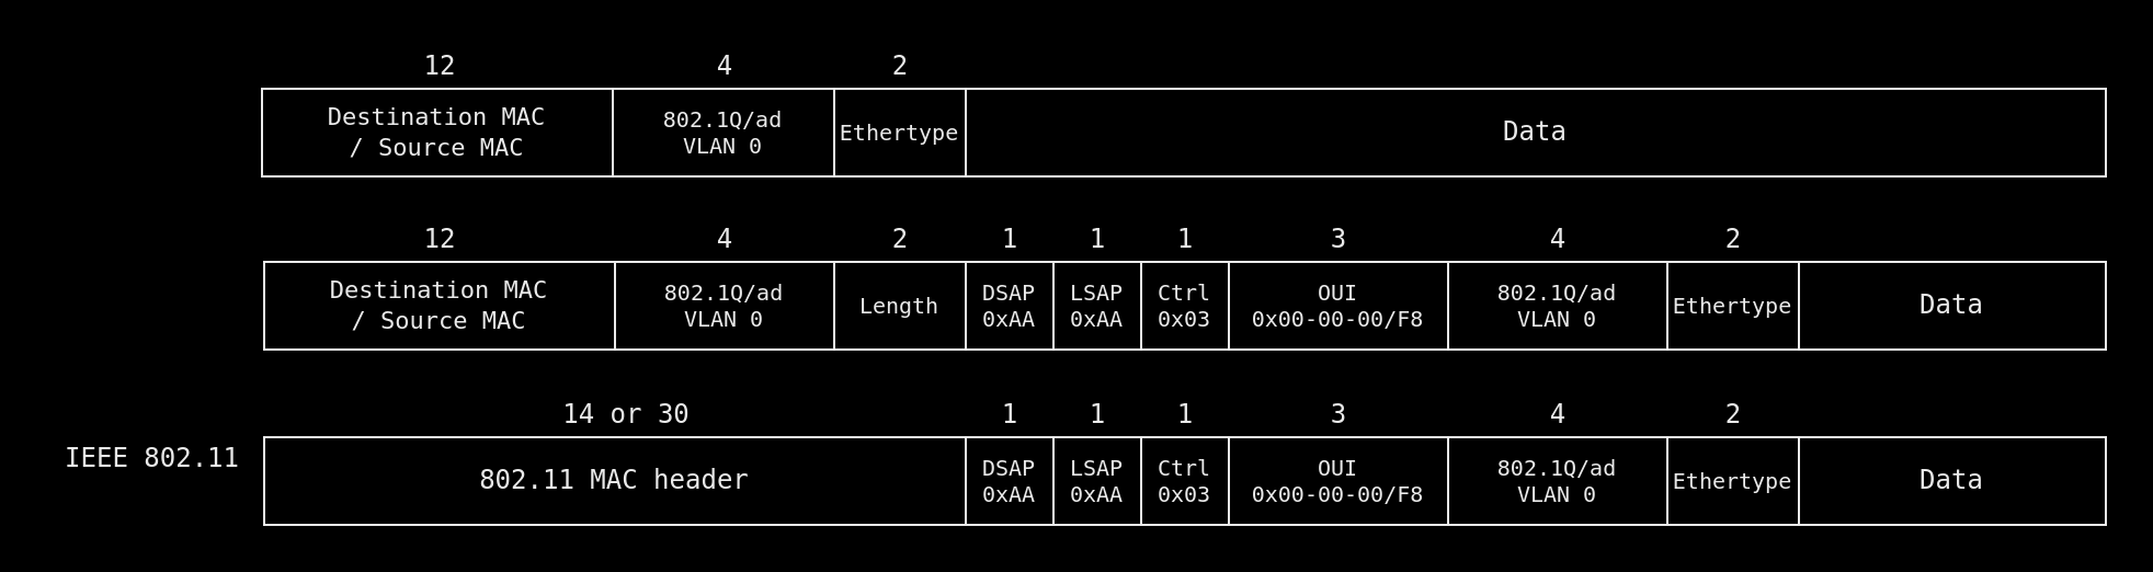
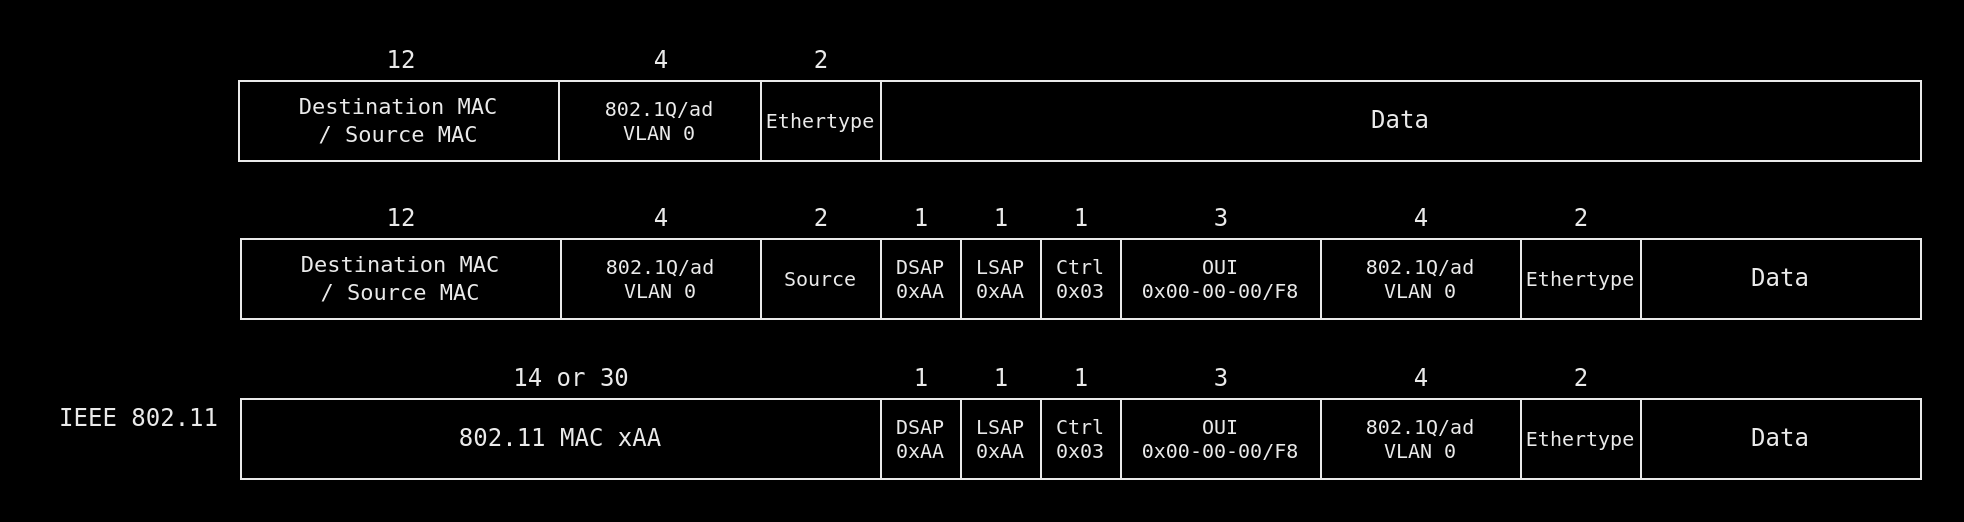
- <mxCell id="33" value="Length" style="shape=partialRectangle;html=1;whiteSpace=wrap;connectable=0;fillColor=none;top=0;left=0;bottom=0;right=0;overflow=hidden;pointerEvents=1;horizontal=1;fontSize=10;fontColor=#EAEAEA;fontFamily=monospace;strokeColor=none;" parent="30" vertex="1"><mxGeometry x="260" width="60" height="40" as="geometry" /></mxCell>
+ <mxCell id="33" value="Source" style="shape=partialRectangle;html=1;whiteSpace=wrap;connectable=0;fillColor=none;top=0;left=0;bottom=0;right=0;overflow=hidden;pointerEvents=1;horizontal=1;fontSize=10;fontColor=#EAEAEA;fontFamily=monospace;strokeColor=none;" parent="30" vertex="1"><mxGeometry x="260" width="60" height="40" as="geometry" /></mxCell>
- <mxCell id="12" value="802.11 MAC header" style="shape=partialRectangle;html=1;whiteSpace=wrap;connectable=0;fillColor=none;top=0;left=0;bottom=0;right=0;overflow=hidden;pointerEvents=1;fontColor=#EAEAEA;fontFamily=monospace;fontSize=12;strokeColor=none;" parent="11" vertex="1"><mxGeometry width="320" height="40" as="geometry" /></mxCell>
+ <mxCell id="12" value="802.11 MAC xAA" style="shape=partialRectangle;html=1;whiteSpace=wrap;connectable=0;fillColor=none;top=0;left=0;bottom=0;right=0;overflow=hidden;pointerEvents=1;fontColor=#EAEAEA;fontFamily=monospace;fontSize=12;strokeColor=none;" parent="11" vertex="1"><mxGeometry width="320" height="40" as="geometry" /></mxCell>
